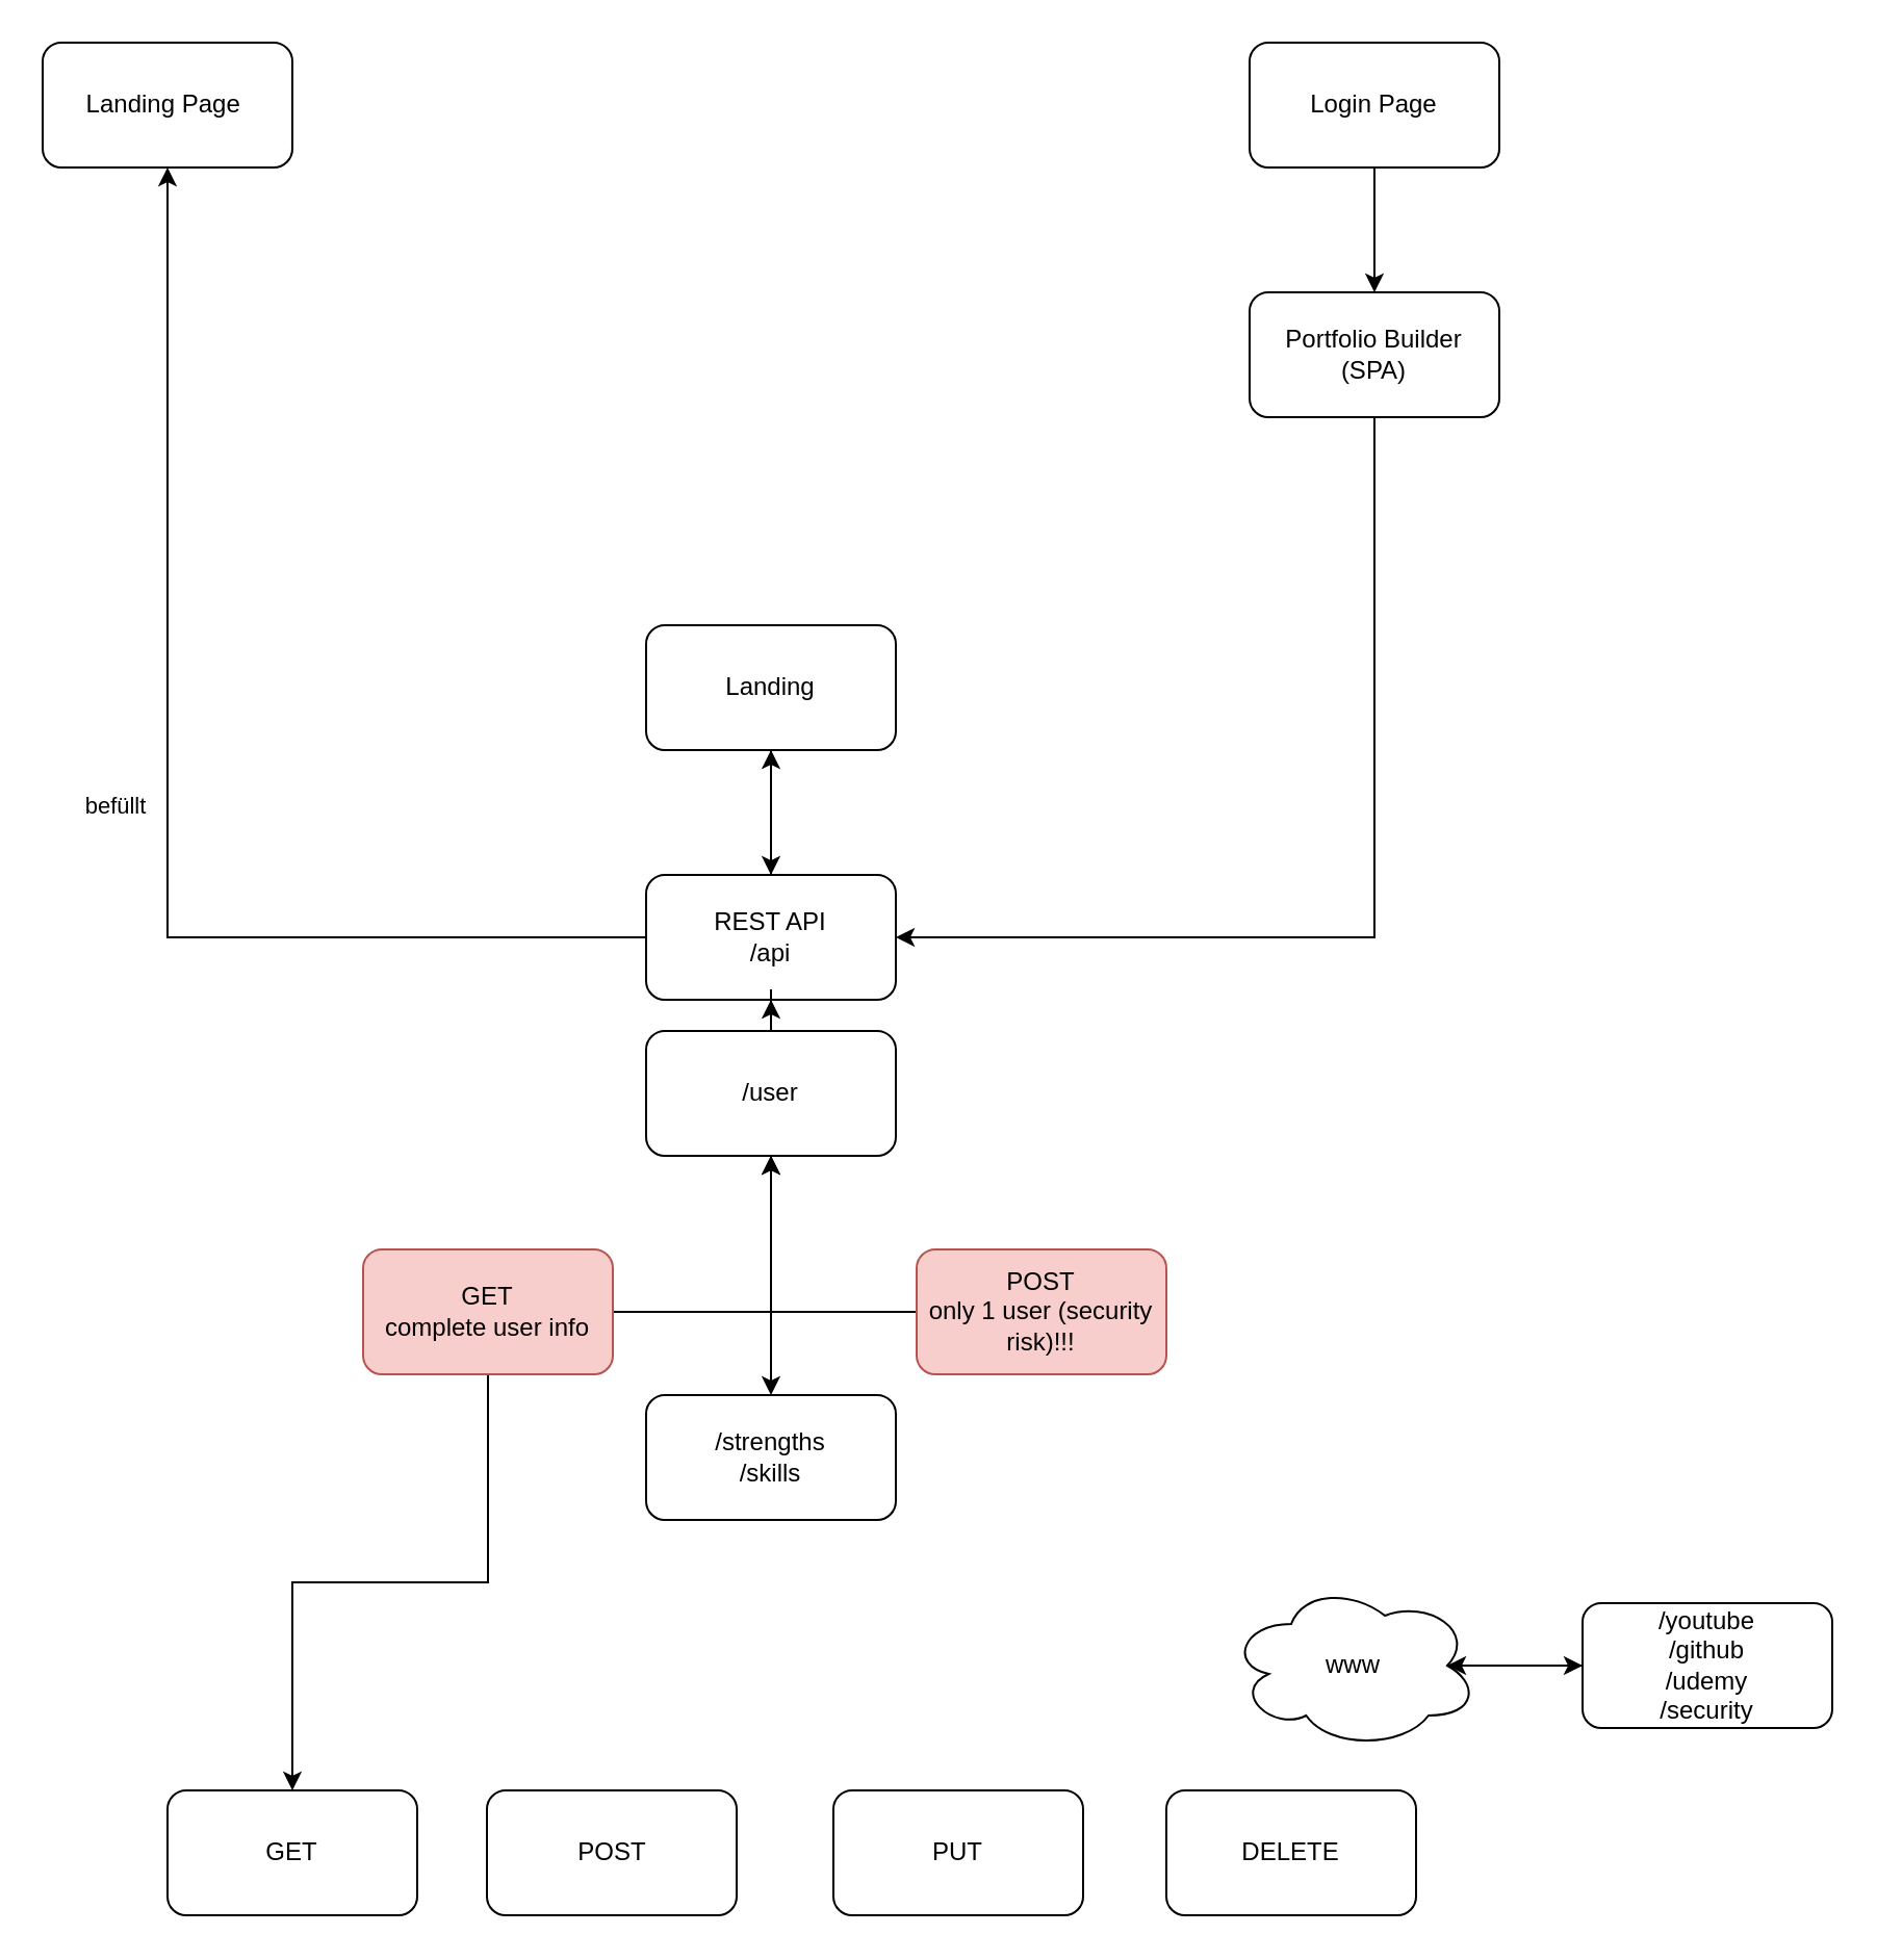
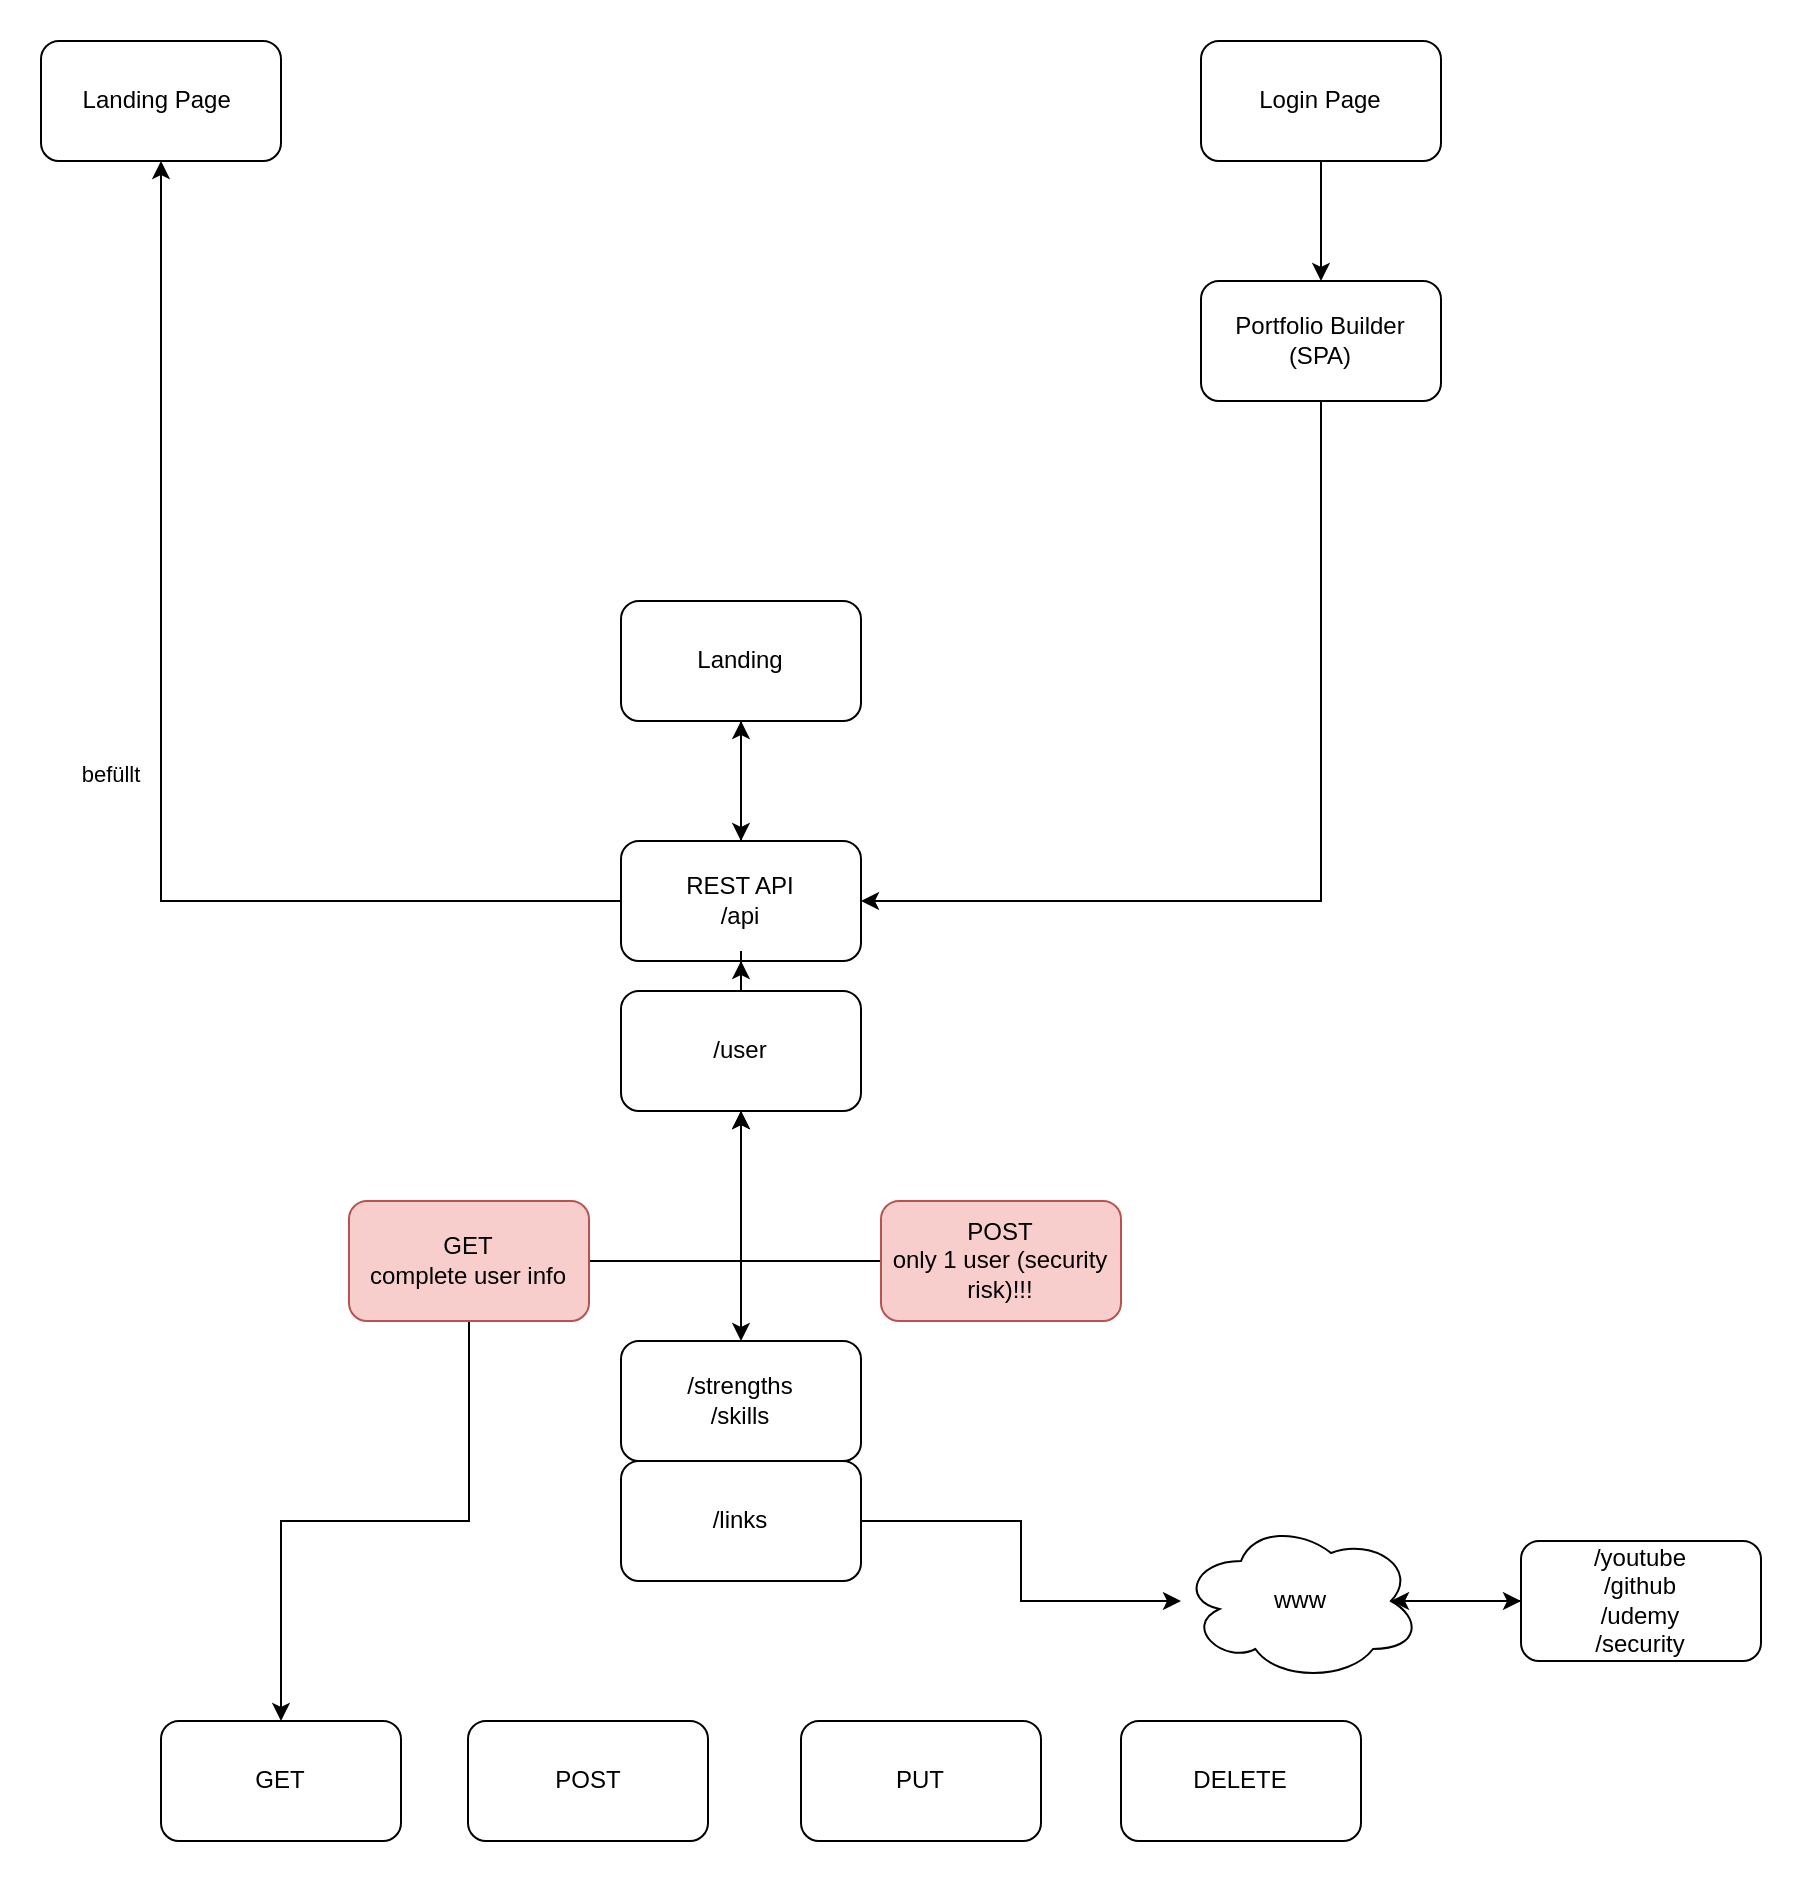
+ <mxCell id="25" value="/links" style="rounded=1;whiteSpace=wrap;html=1;" vertex="1" parent="1"><mxGeometry x="310" y="730" width="120" height="60" as="geometry" /></mxCell>
+ <mxCell id="24" style="edgeStyle=orthogonalEdgeStyle;rounded=0;orthogonalLoop=1;jettySize=auto;html=1;" edge="1" parent="1" source="25" target="29"><mxGeometry relative="1" as="geometry" /></mxCell>
